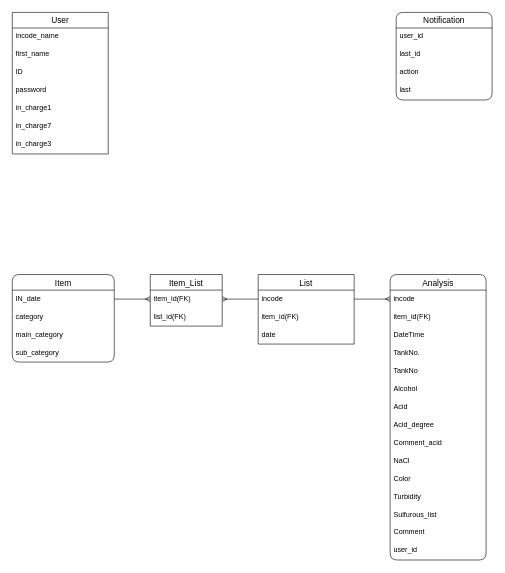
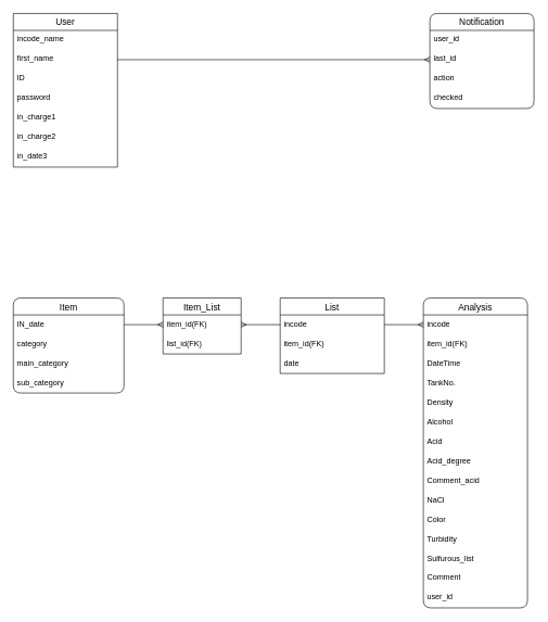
+ <mxCell id="36" style="edgeStyle=orthogonalEdgeStyle;rounded=0;orthogonalLoop=1;jettySize=auto;html=1;exitX=1;exitY=0.5;exitDx=0;exitDy=0;entryX=0;entryY=0.5;entryDx=0;entryDy=0;startArrow=none;startFill=0;endArrow=ERmany;endFill=0;" parent="1" source="4" target="33" edge="1"><mxGeometry relative="1" as="geometry" /></mxCell>
- <mxCell id="35" value="last" style="text;strokeColor=none;fillColor=none;spacingLeft=4;spacingRight=4;overflow=hidden;rotatable=0;points=[[0,0.5],[1,0.5]];portConstraint=eastwest;fontSize=12;" parent="31" vertex="1"><mxGeometry y="116" width="160" height="30" as="geometry" /></mxCell>
+ <mxCell id="35" value="checked" style="text;strokeColor=none;fillColor=none;spacingLeft=4;spacingRight=4;overflow=hidden;rotatable=0;points=[[0,0.5],[1,0.5]];portConstraint=eastwest;fontSize=12;" parent="31" vertex="1"><mxGeometry y="116" width="160" height="30" as="geometry" /></mxCell>
- <mxCell id="8" value="in_charge7" style="text;strokeColor=none;fillColor=none;spacingLeft=4;spacingRight=4;overflow=hidden;rotatable=0;points=[[0,0.5],[1,0.5]];portConstraint=eastwest;fontSize=12;" parent="2" vertex="1"><mxGeometry y="176" width="160" height="30" as="geometry" /></mxCell>
+ <mxCell id="8" value="in_charge2" style="text;strokeColor=none;fillColor=none;spacingLeft=4;spacingRight=4;overflow=hidden;rotatable=0;points=[[0,0.5],[1,0.5]];portConstraint=eastwest;fontSize=12;" parent="2" vertex="1"><mxGeometry y="176" width="160" height="30" as="geometry" /></mxCell>
- <mxCell id="9" value="in_charge3" style="text;strokeColor=none;fillColor=none;spacingLeft=4;spacingRight=4;overflow=hidden;rotatable=0;points=[[0,0.5],[1,0.5]];portConstraint=eastwest;fontSize=12;" parent="2" vertex="1"><mxGeometry y="206" width="160" height="30" as="geometry" /></mxCell>
+ <mxCell id="9" value="in_date3" style="text;strokeColor=none;fillColor=none;spacingLeft=4;spacingRight=4;overflow=hidden;rotatable=0;points=[[0,0.5],[1,0.5]];portConstraint=eastwest;fontSize=12;" parent="2" vertex="1"><mxGeometry y="206" width="160" height="30" as="geometry" /></mxCell>
- <mxCell id="20" value="TankNo" style="text;strokeColor=none;fillColor=none;spacingLeft=4;spacingRight=4;overflow=hidden;rotatable=0;points=[[0,0.5],[1,0.5]];portConstraint=eastwest;fontSize=12;" parent="15" vertex="1"><mxGeometry y="146" width="160" height="30" as="geometry" /></mxCell>
+ <mxCell id="20" value="Density" style="text;strokeColor=none;fillColor=none;spacingLeft=4;spacingRight=4;overflow=hidden;rotatable=0;points=[[0,0.5],[1,0.5]];portConstraint=eastwest;fontSize=12;" parent="15" vertex="1"><mxGeometry y="146" width="160" height="30" as="geometry" /></mxCell>
